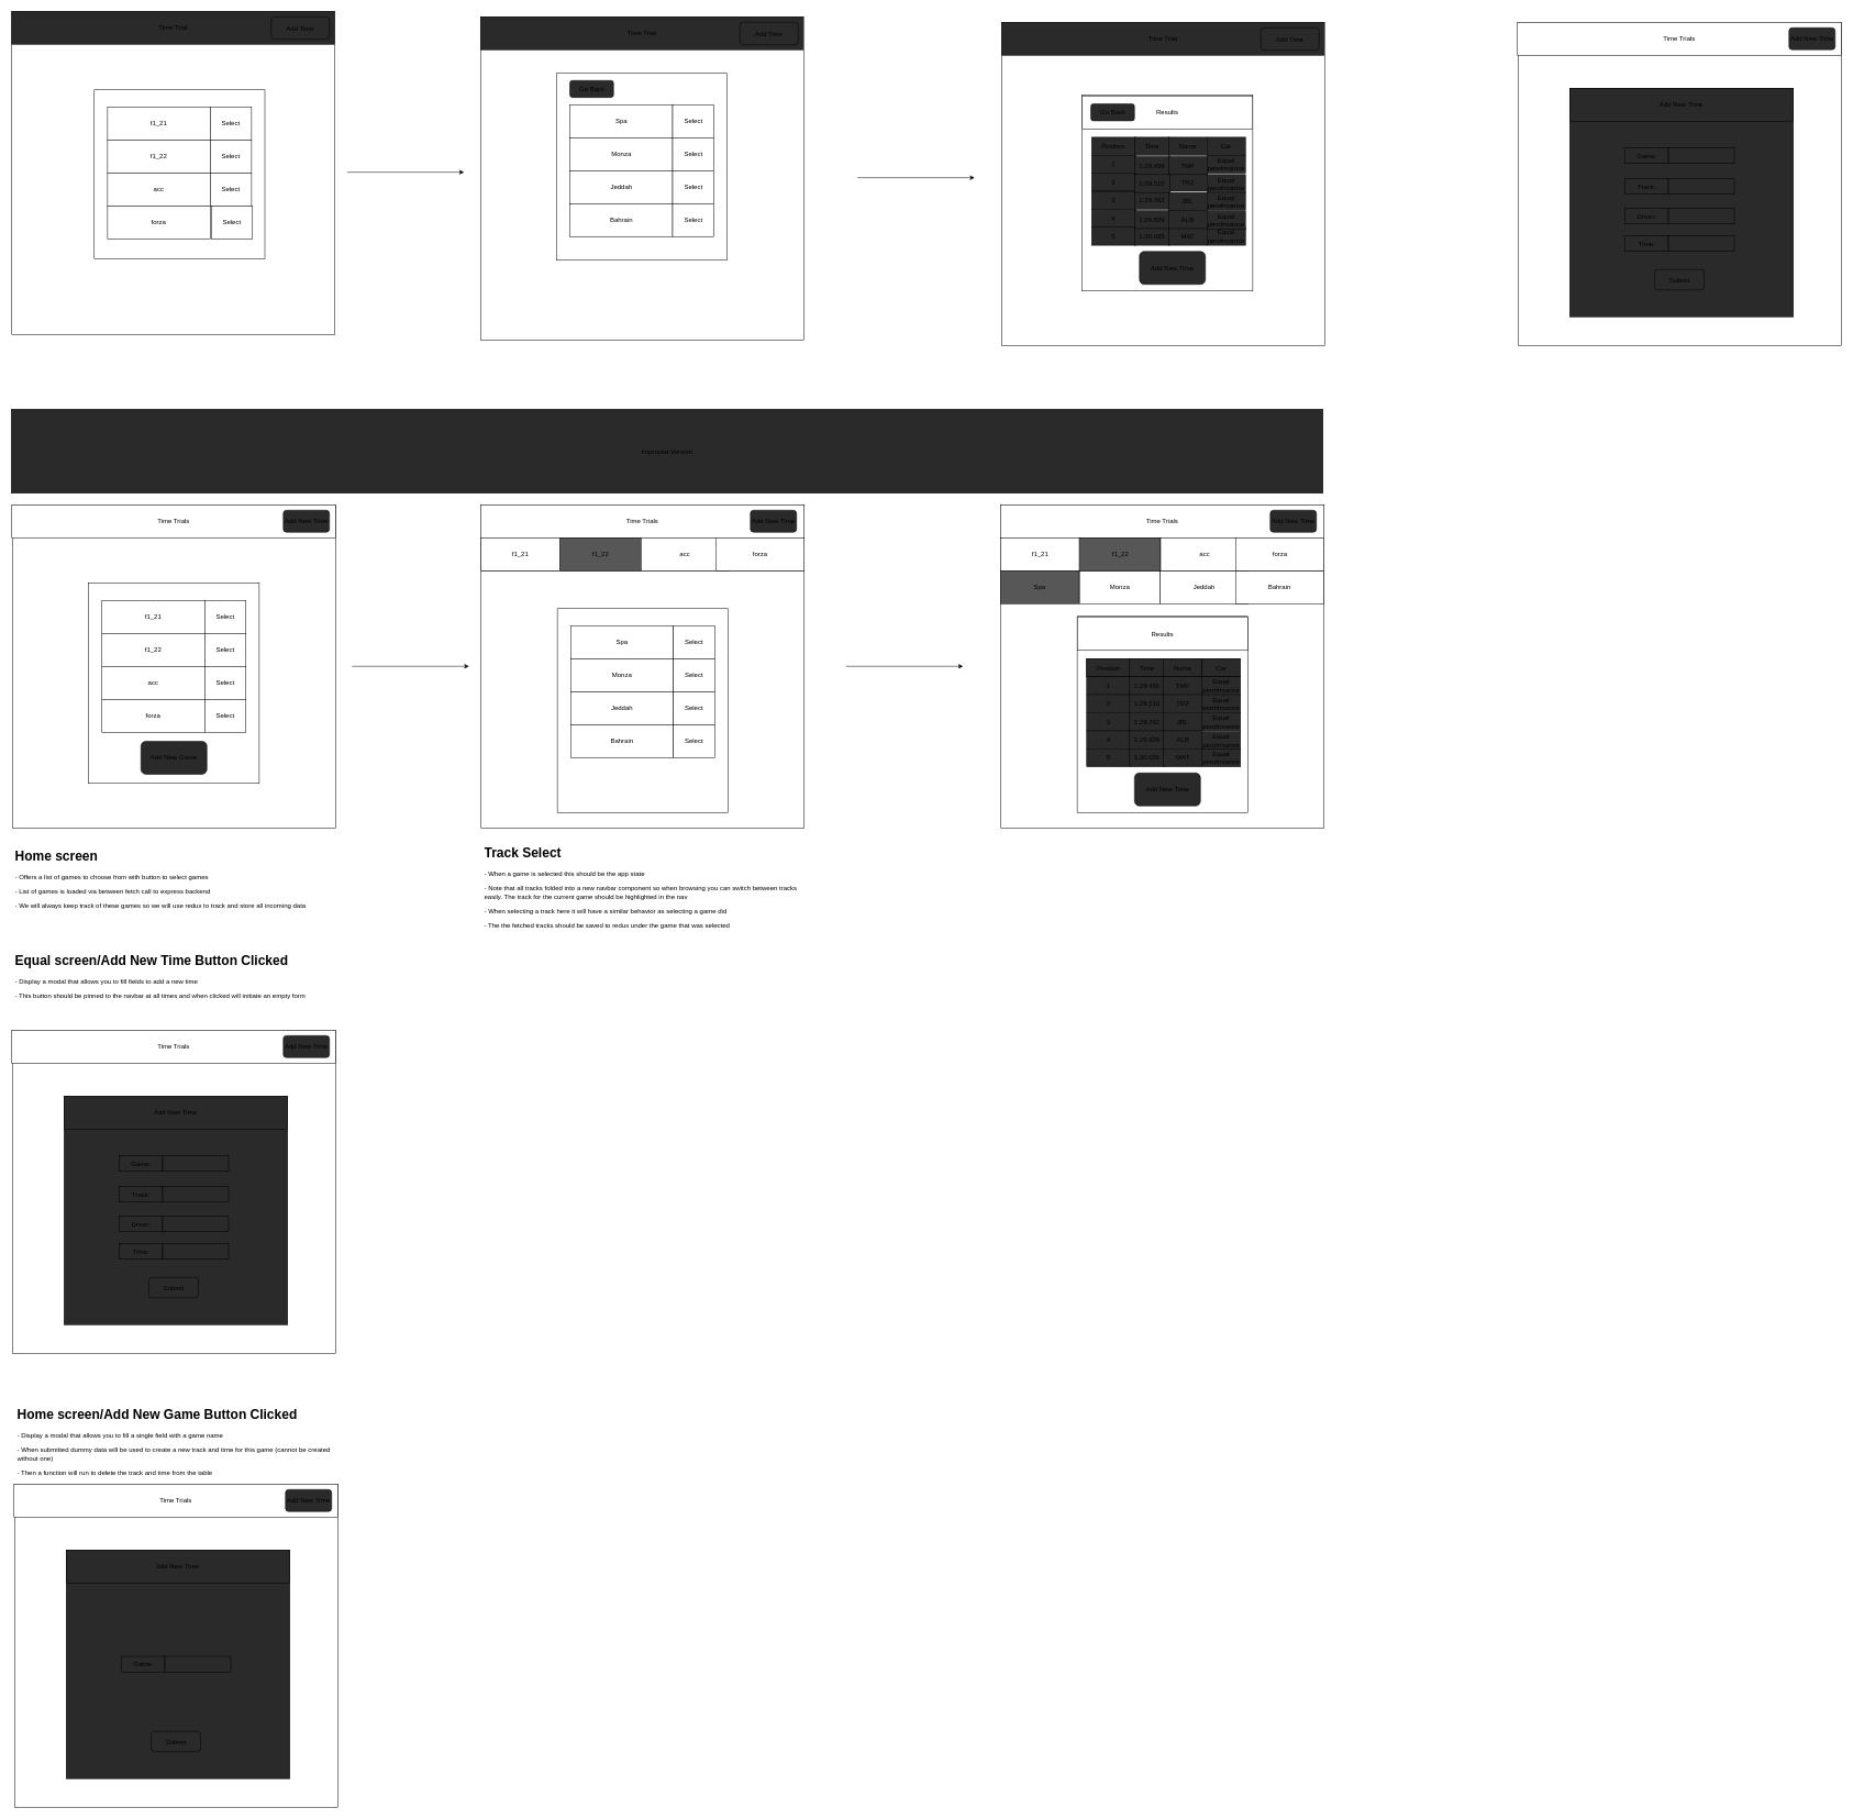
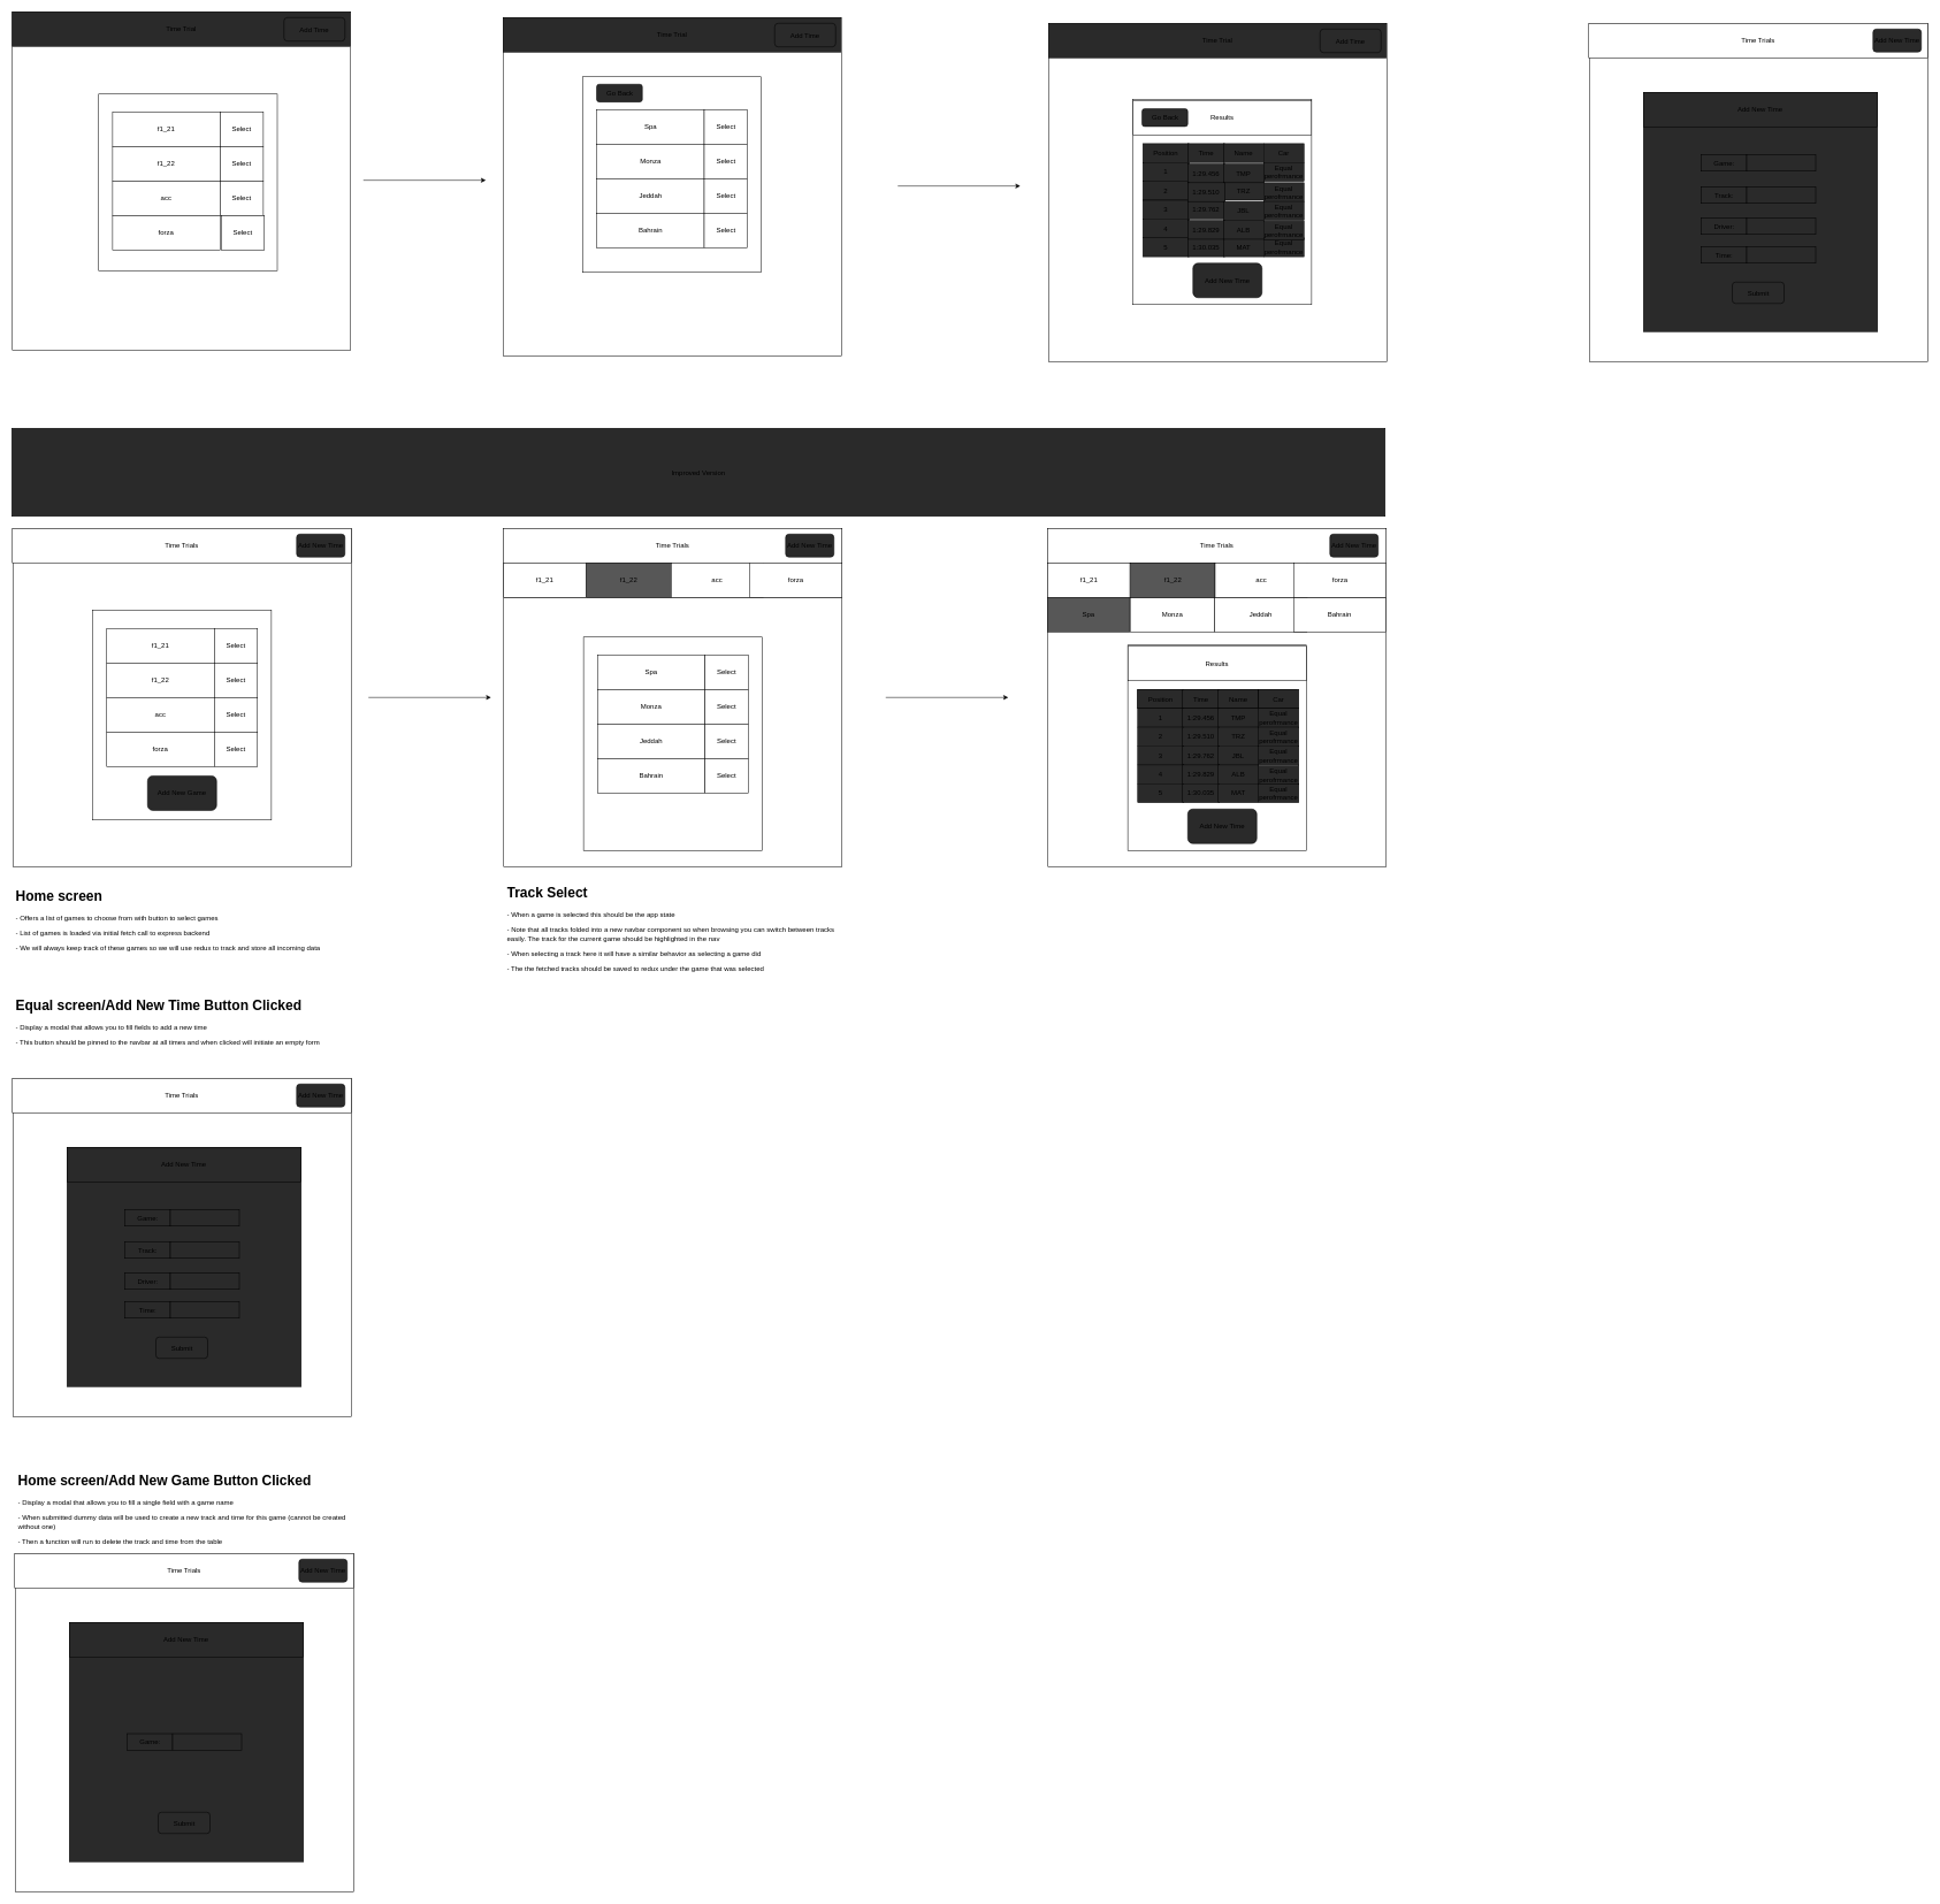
- <mxCell id="40" value="&lt;h1&gt;Home screen&lt;/h1&gt;&lt;p&gt;- Offers a list of games to choose from with button to select games&lt;/p&gt;&lt;p&gt;- List of games is loaded via between fetch call to express backend&lt;/p&gt;&lt;p&gt;- We will always keep track of these games so we will use redux to track and store all incoming data&lt;/p&gt;" style="text;html=1;strokeColor=none;fillColor=none;spacing=5;spacingTop=-20;whiteSpace=wrap;overflow=hidden;rounded=0;" parent="1" vertex="1"><mxGeometry x="22" y="1537" width="588" height="231" as="geometry" /></mxCell>
+ <mxCell id="40" value="&lt;h1&gt;Home screen&lt;/h1&gt;&lt;p&gt;- Offers a list of games to choose from with button to select games&lt;/p&gt;&lt;p&gt;- List of games is loaded via initial fetch call to express backend&lt;/p&gt;&lt;p&gt;- We will always keep track of these games so we will use redux to track and store all incoming data&lt;/p&gt;" style="text;html=1;strokeColor=none;fillColor=none;spacing=5;spacingTop=-20;whiteSpace=wrap;overflow=hidden;rounded=0;" parent="1" vertex="1"><mxGeometry x="22" y="1537" width="588" height="231" as="geometry" /></mxCell>
